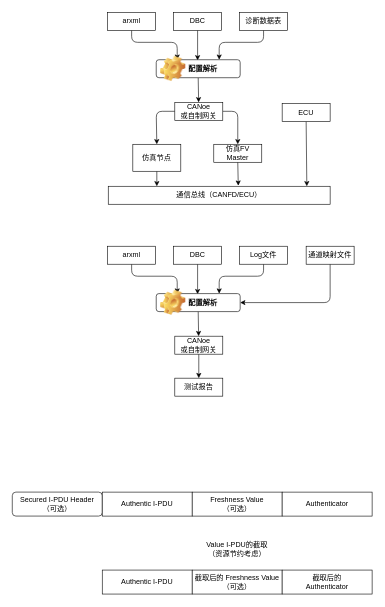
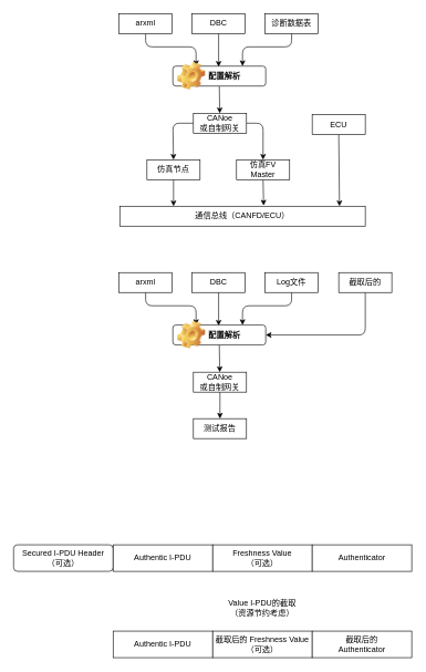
- <mxCell id="14" value="仿真节点" style="rounded=0;whiteSpace=wrap;html=1;" parent="1" vertex="1"><mxGeometry x="221" y="240" width="80" height="45" as="geometry" /></mxCell>
+ <mxCell id="14" value="仿真节点" style="rounded=0;whiteSpace=wrap;html=1;" parent="1" vertex="1"><mxGeometry x="221" y="240" width="80" height="30" as="geometry" /></mxCell>
- <mxCell id="32" value="通道映射文件" style="rounded=0;whiteSpace=wrap;html=1;" parent="1" vertex="1"><mxGeometry x="510" y="410" width="80" height="30" as="geometry" /></mxCell>
+ <mxCell id="32" value="截取后的" style="rounded=0;whiteSpace=wrap;html=1;" parent="1" vertex="1"><mxGeometry x="510" y="410" width="80" height="30" as="geometry" /></mxCell>
